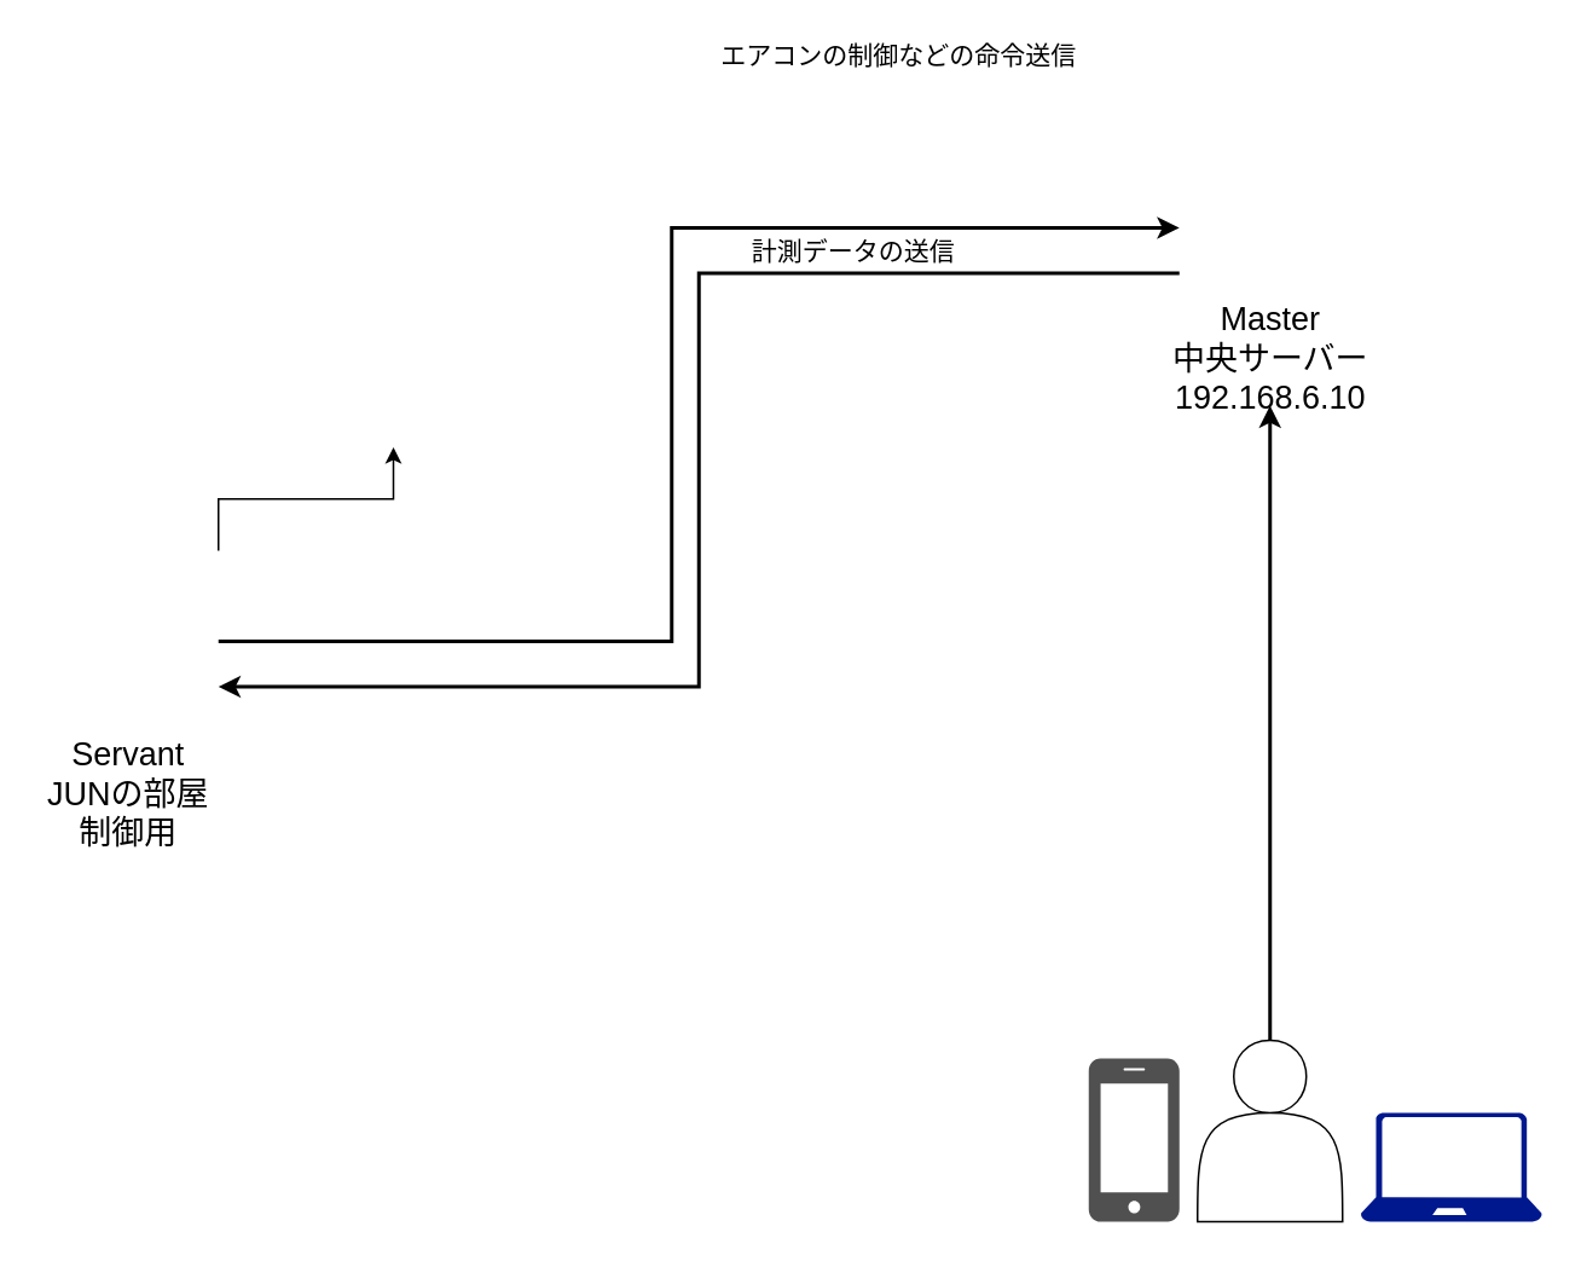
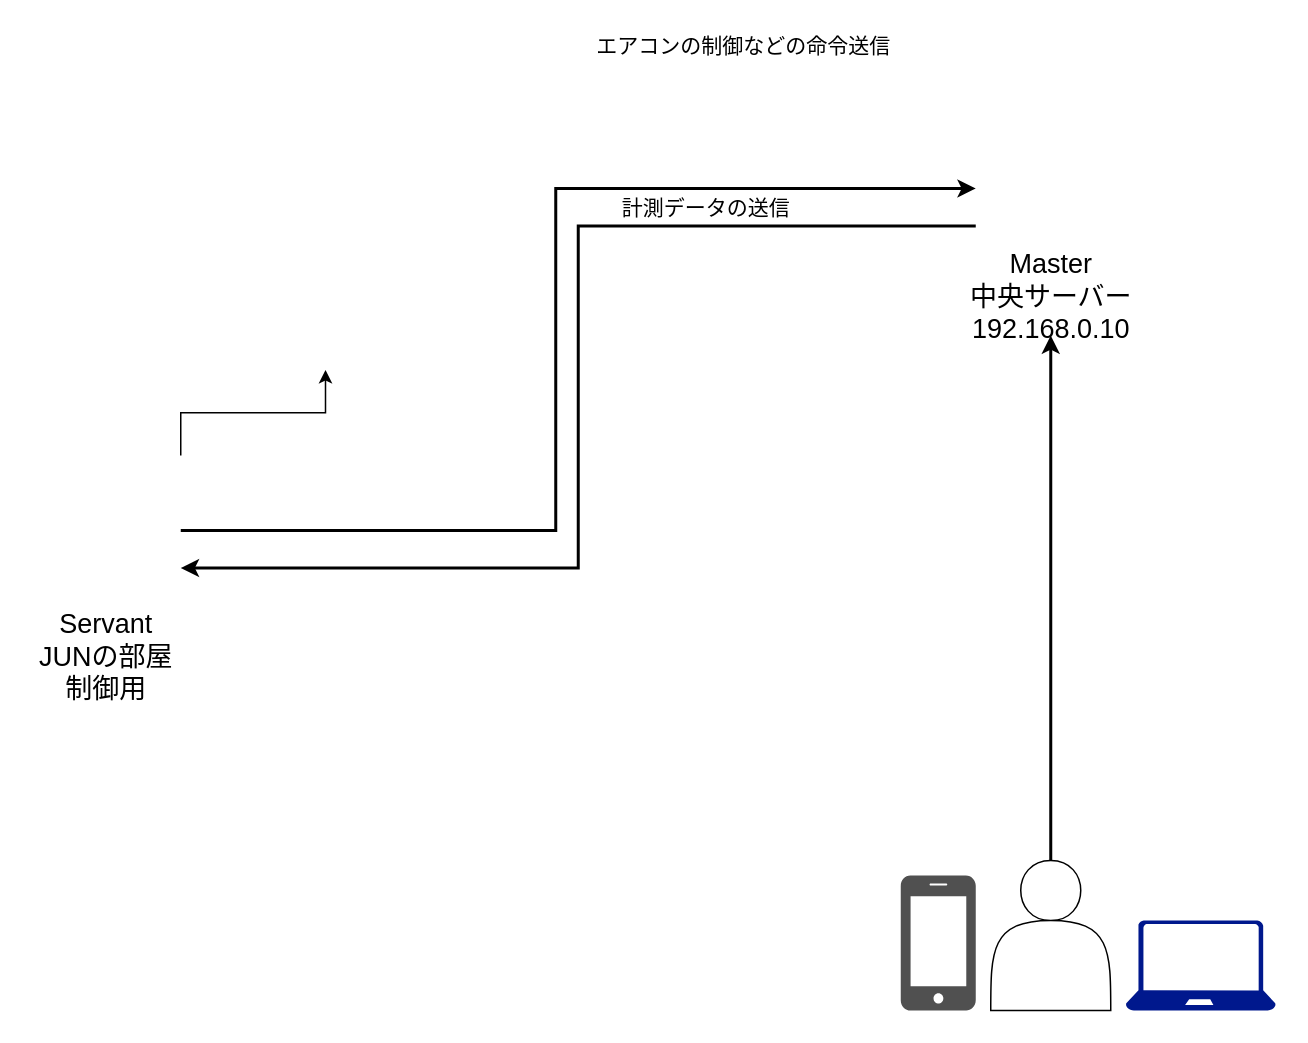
- <mxCell id="9" value="&lt;span style=&quot;font-size: 18px&quot;&gt;Master&lt;br&gt;中央サーバー&lt;br&gt;192.168.6.10&lt;br&gt;&lt;/span&gt;" style="text;html=1;align=center;verticalAlign=middle;resizable=0;points=[];autosize=1;" parent="1" vertex="1"><mxGeometry x="640" y="173" width="120" height="50" as="geometry" /></mxCell>
+ <mxCell id="9" value="&lt;span style=&quot;font-size: 18px&quot;&gt;Master&lt;br&gt;中央サーバー&lt;br&gt;192.168.0.10&lt;br&gt;&lt;/span&gt;" style="text;html=1;align=center;verticalAlign=middle;resizable=0;points=[];autosize=1;" parent="1" vertex="1"><mxGeometry x="640" y="173" width="120" height="50" as="geometry" /></mxCell>
